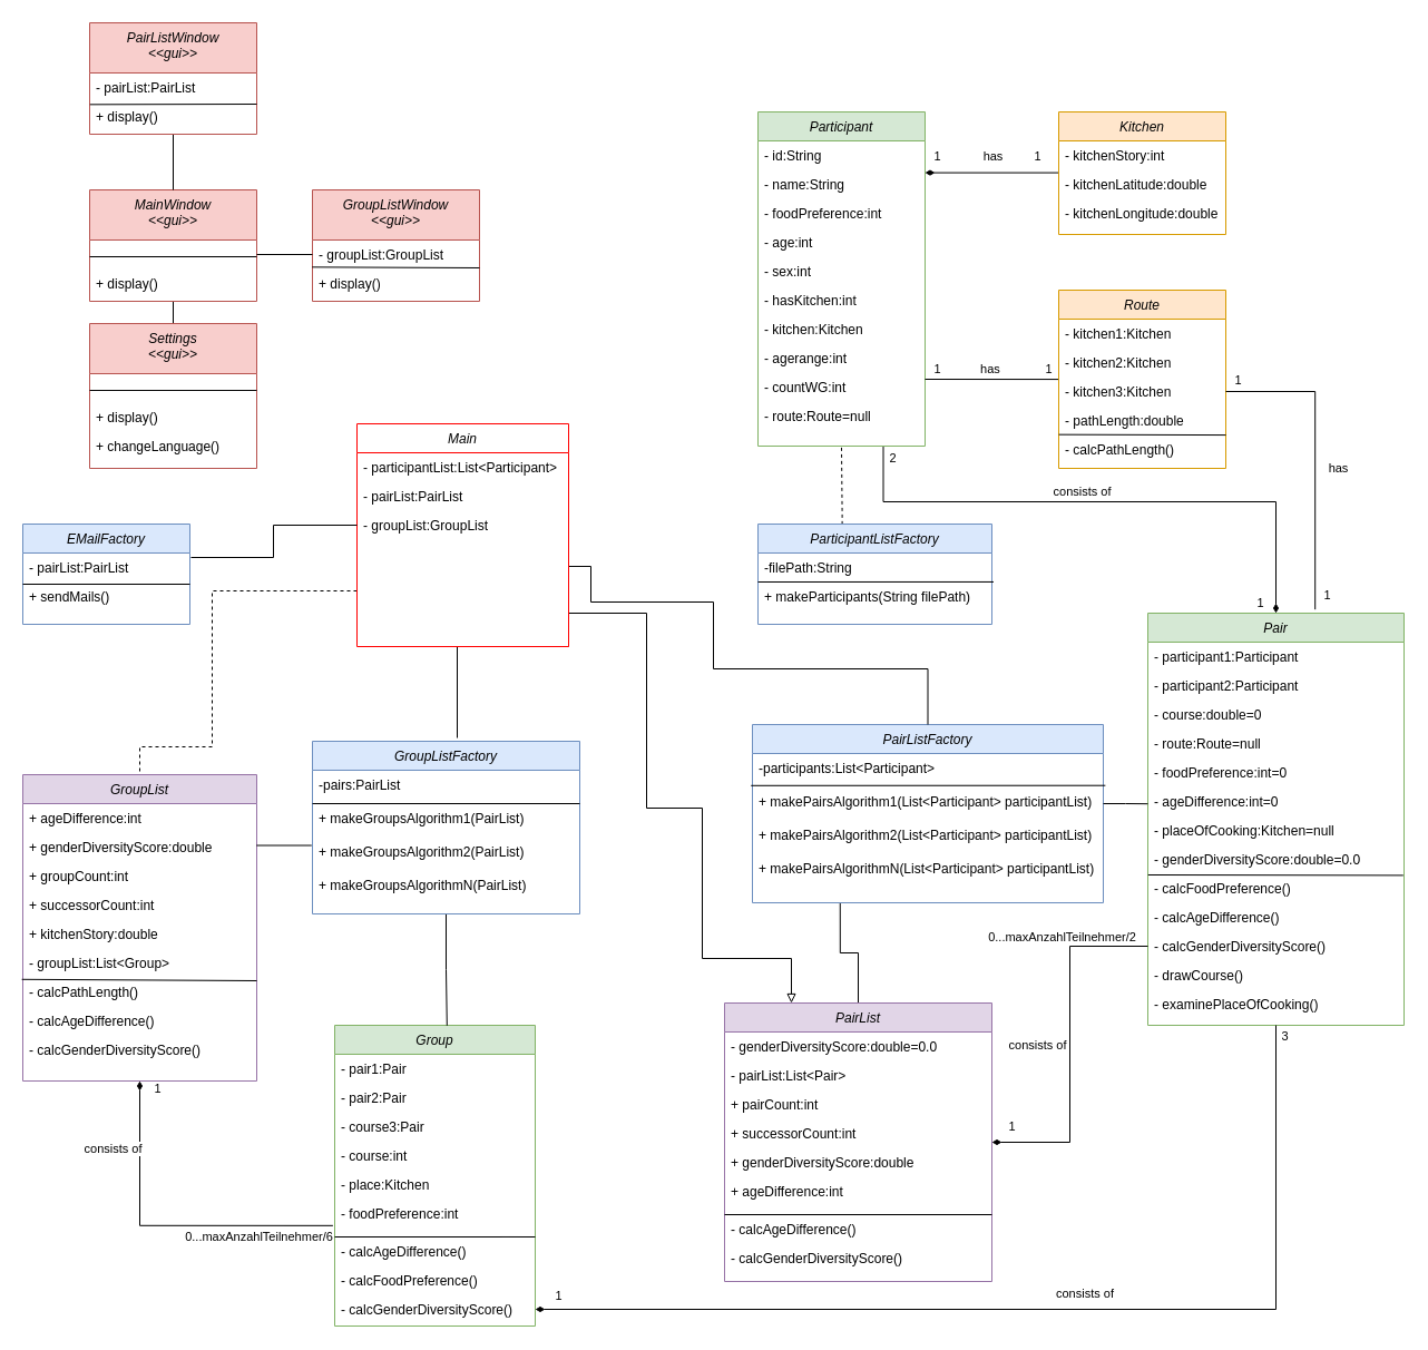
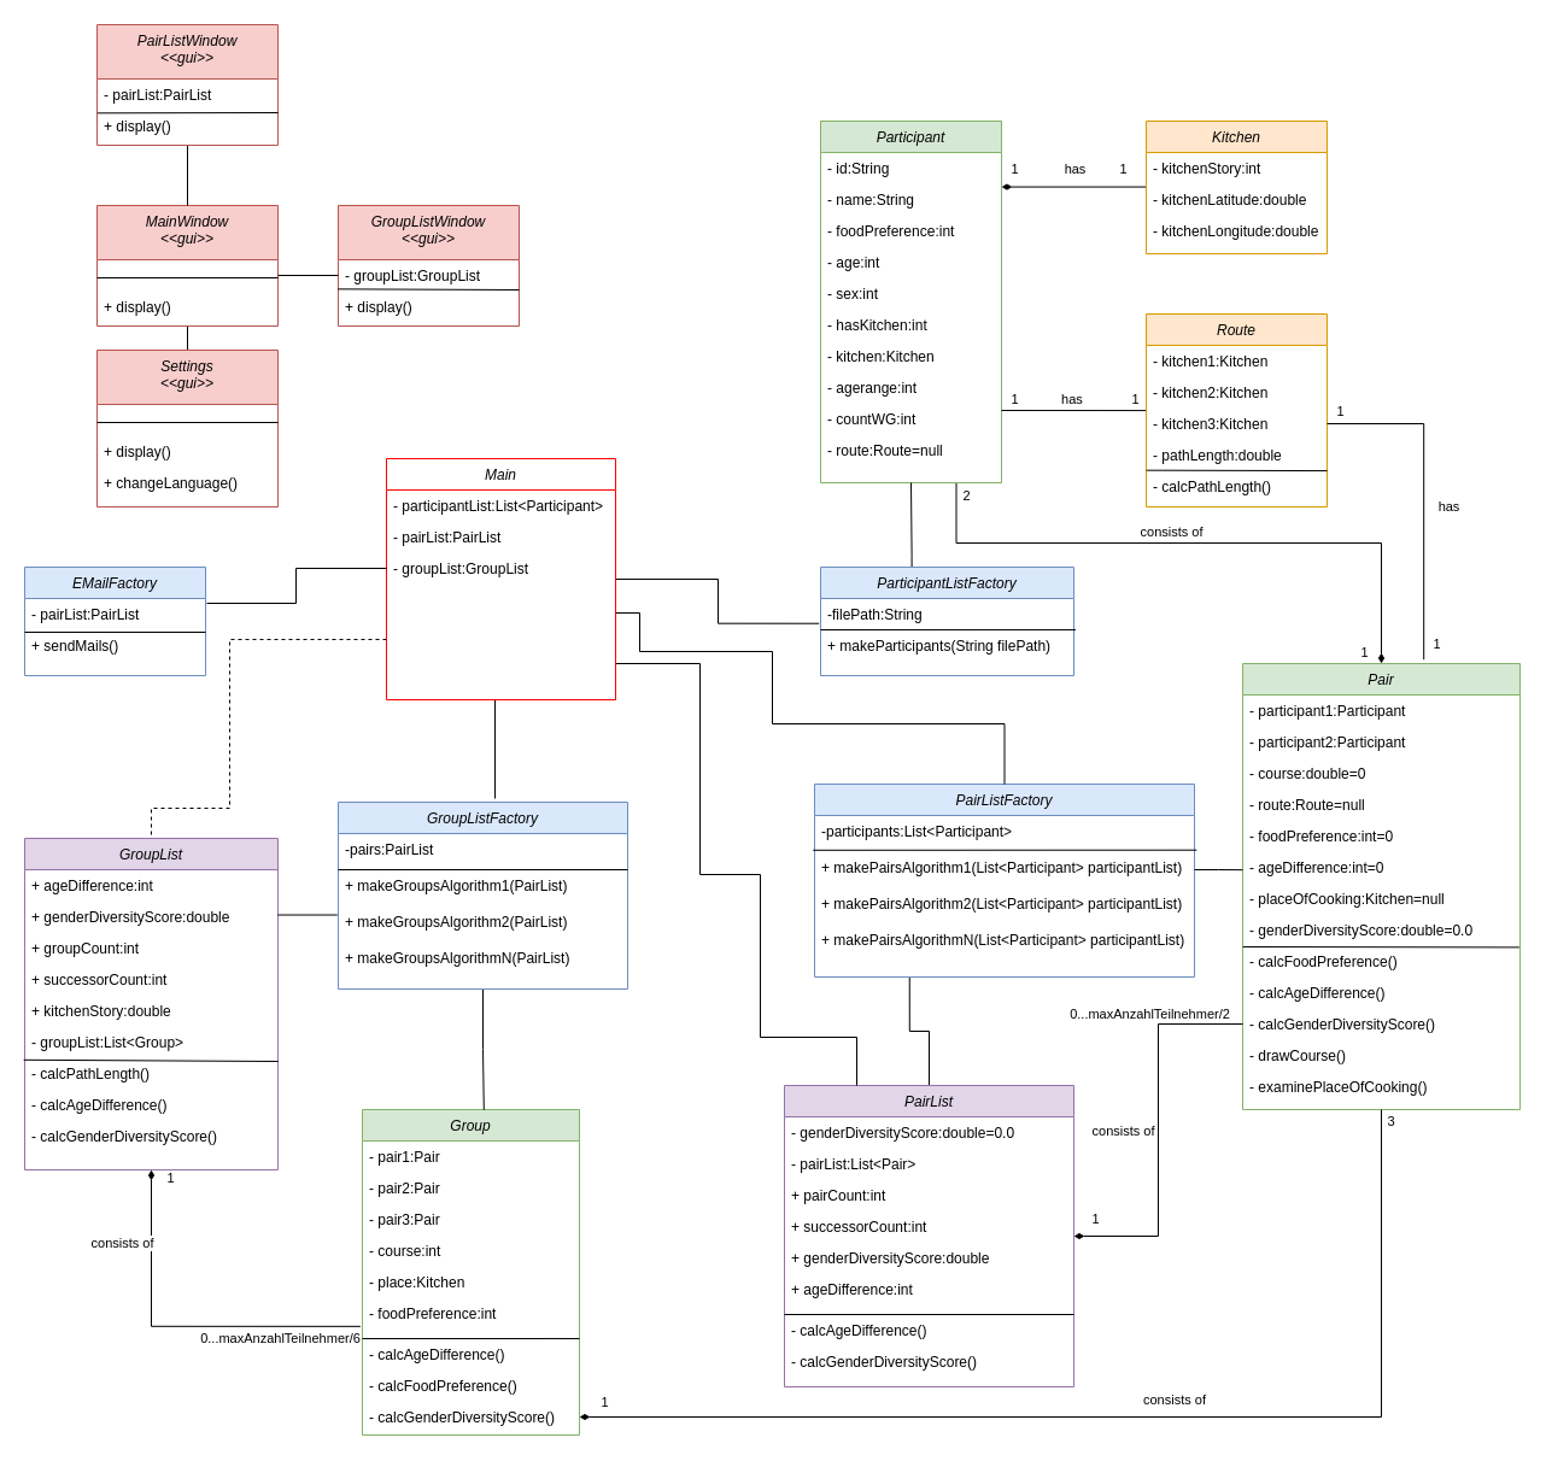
- <mxCell id="64" style="edgeStyle=orthogonalEdgeStyle;rounded=0;orthogonalLoop=1;jettySize=auto;html=1;entryX=0.5;entryY=1;entryDx=0;entryDy=0;endArrow=none;endFill=0;exitX=0.36;exitY=0.004;exitDx=0;exitDy=0;exitPerimeter=0;dashed=1;" edge="1" parent="1" source="65" target="6"><mxGeometry relative="1" as="geometry"><mxPoint x="760" y="460" as="sourcePoint" /><Array as="points"><mxPoint x="756" y="460" /><mxPoint x="755" y="460" /></Array></mxGeometry></mxCell>
+ <mxCell id="64" style="edgeStyle=orthogonalEdgeStyle;rounded=0;orthogonalLoop=1;jettySize=auto;html=1;entryX=0.5;entryY=1;entryDx=0;entryDy=0;endArrow=none;endFill=0;exitX=0.36;exitY=0.004;exitDx=0;exitDy=0;exitPerimeter=0;" edge="1" parent="1" source="65" target="6"><mxGeometry relative="1" as="geometry"><mxPoint x="760" y="460" as="sourcePoint" /><Array as="points"><mxPoint x="756" y="460" /><mxPoint x="755" y="460" /></Array></mxGeometry></mxCell>
+ <mxCell id="132" style="edgeStyle=orthogonalEdgeStyle;rounded=0;orthogonalLoop=1;jettySize=auto;html=1;exitX=1;exitY=0.5;exitDx=0;exitDy=0;entryX=-0.006;entryY=-0.203;entryDx=0;entryDy=0;entryPerimeter=0;endArrow=none;endFill=0;" edge="1" parent="1" source="137" target="68"><mxGeometry relative="1" as="geometry" /></mxCell>
- <mxCell id="134" style="edgeStyle=orthogonalEdgeStyle;rounded=0;orthogonalLoop=1;jettySize=auto;html=1;exitX=1;exitY=1;exitDx=0;exitDy=0;entryX=0.25;entryY=0;entryDx=0;entryDy=0;endArrow=block;endFill=0;" edge="1" parent="1" source="137" target="92"><mxGeometry relative="1" as="geometry"><Array as="points"><mxPoint x="580" y="550" /><mxPoint x="580" y="725" /><mxPoint x="630" y="725" /><mxPoint x="630" y="860" /><mxPoint x="710" y="860" /></Array></mxGeometry></mxCell>
+ <mxCell id="134" style="edgeStyle=orthogonalEdgeStyle;rounded=0;orthogonalLoop=1;jettySize=auto;html=1;exitX=1;exitY=1;exitDx=0;exitDy=0;entryX=0.25;entryY=0;entryDx=0;entryDy=0;endArrow=none;endFill=0;" edge="1" parent="1" source="137" target="92"><mxGeometry relative="1" as="geometry"><Array as="points"><mxPoint x="580" y="550" /><mxPoint x="580" y="725" /><mxPoint x="630" y="725" /><mxPoint x="630" y="860" /><mxPoint x="710" y="860" /></Array></mxGeometry></mxCell>
- <mxCell id="54" value="- course3:Pair" style="text;align=left;verticalAlign=top;spacingLeft=4;spacingRight=4;overflow=hidden;rotatable=0;points=[[0,0.5],[1,0.5]];portConstraint=eastwest;" vertex="1" parent="51"><mxGeometry y="78" width="180" height="26" as="geometry" /></mxCell>
+ <mxCell id="54" value="- pair3:Pair" style="text;align=left;verticalAlign=top;spacingLeft=4;spacingRight=4;overflow=hidden;rotatable=0;points=[[0,0.5],[1,0.5]];portConstraint=eastwest;" vertex="1" parent="51"><mxGeometry y="78" width="180" height="26" as="geometry" /></mxCell>
